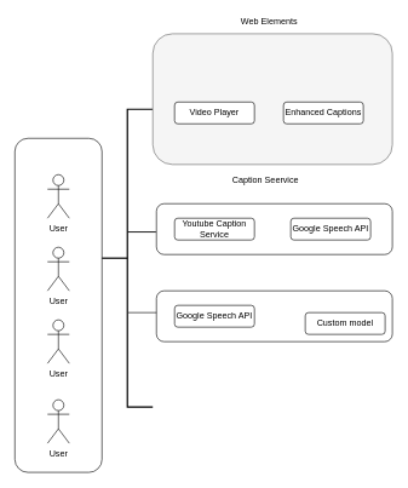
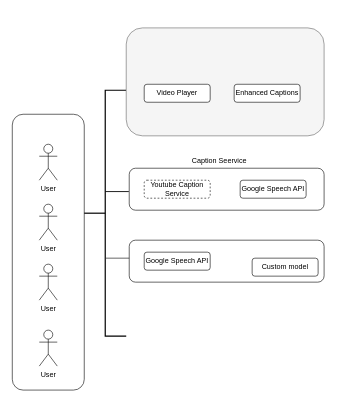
- <mxCell id="13" value="Web Elements" style="text;html=1;align=center;verticalAlign=middle;resizable=0;points=[];autosize=1;" vertex="1" parent="1"><mxGeometry x="320" y="20" width="100" height="20" as="geometry" /></mxCell>
- <mxCell id="12" value="Caption Seervice" style="text;html=1;align=center;verticalAlign=middle;resizable=0;points=[];autosize=1;" vertex="1" parent="1"><mxGeometry x="310" y="238" width="110" height="20" as="geometry" /></mxCell>
+ <mxCell id="12" value="Caption Seervice" style="text;html=1;align=center;verticalAlign=middle;resizable=0;points=[];autosize=1;" vertex="1" parent="1"><mxGeometry x="310" y="258" width="110" height="20" as="geometry" /></mxCell>
- <mxCell id="14" value="Youtube Caption Service" style="rounded=1;whiteSpace=wrap;html=1;" vertex="1" parent="1"><mxGeometry x="240" y="300" width="110" height="30" as="geometry" /></mxCell>
+ <mxCell id="14" value="Youtube Caption Service" style="rounded=1;whiteSpace=wrap;html=1;dashed=1;" vertex="1" parent="1"><mxGeometry x="240" y="300" width="110" height="30" as="geometry" /></mxCell>
